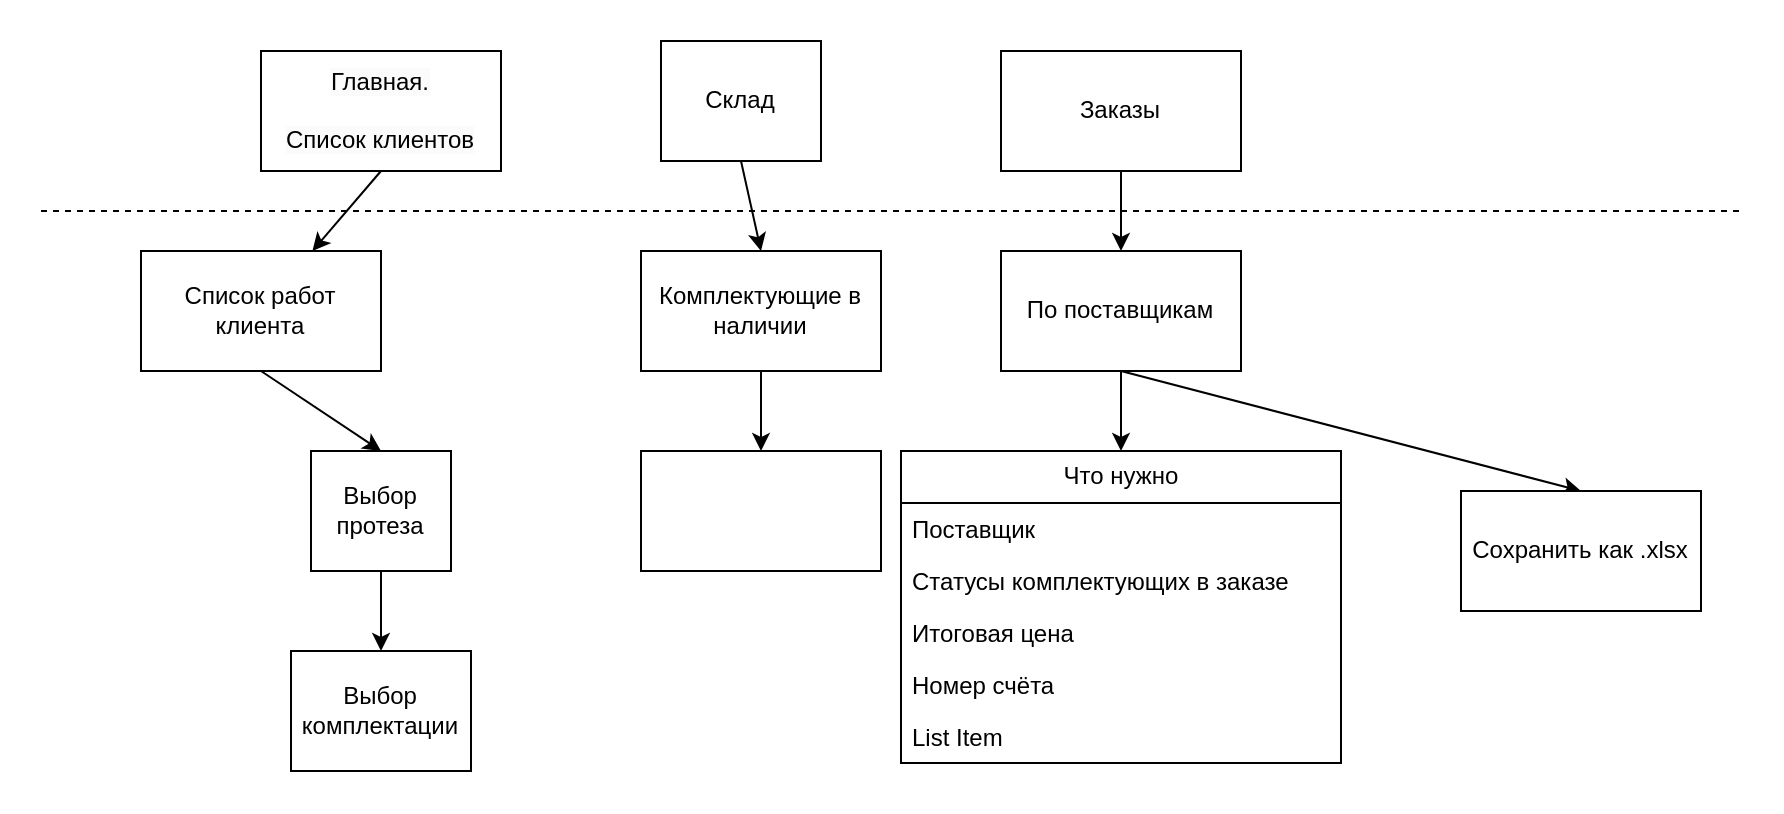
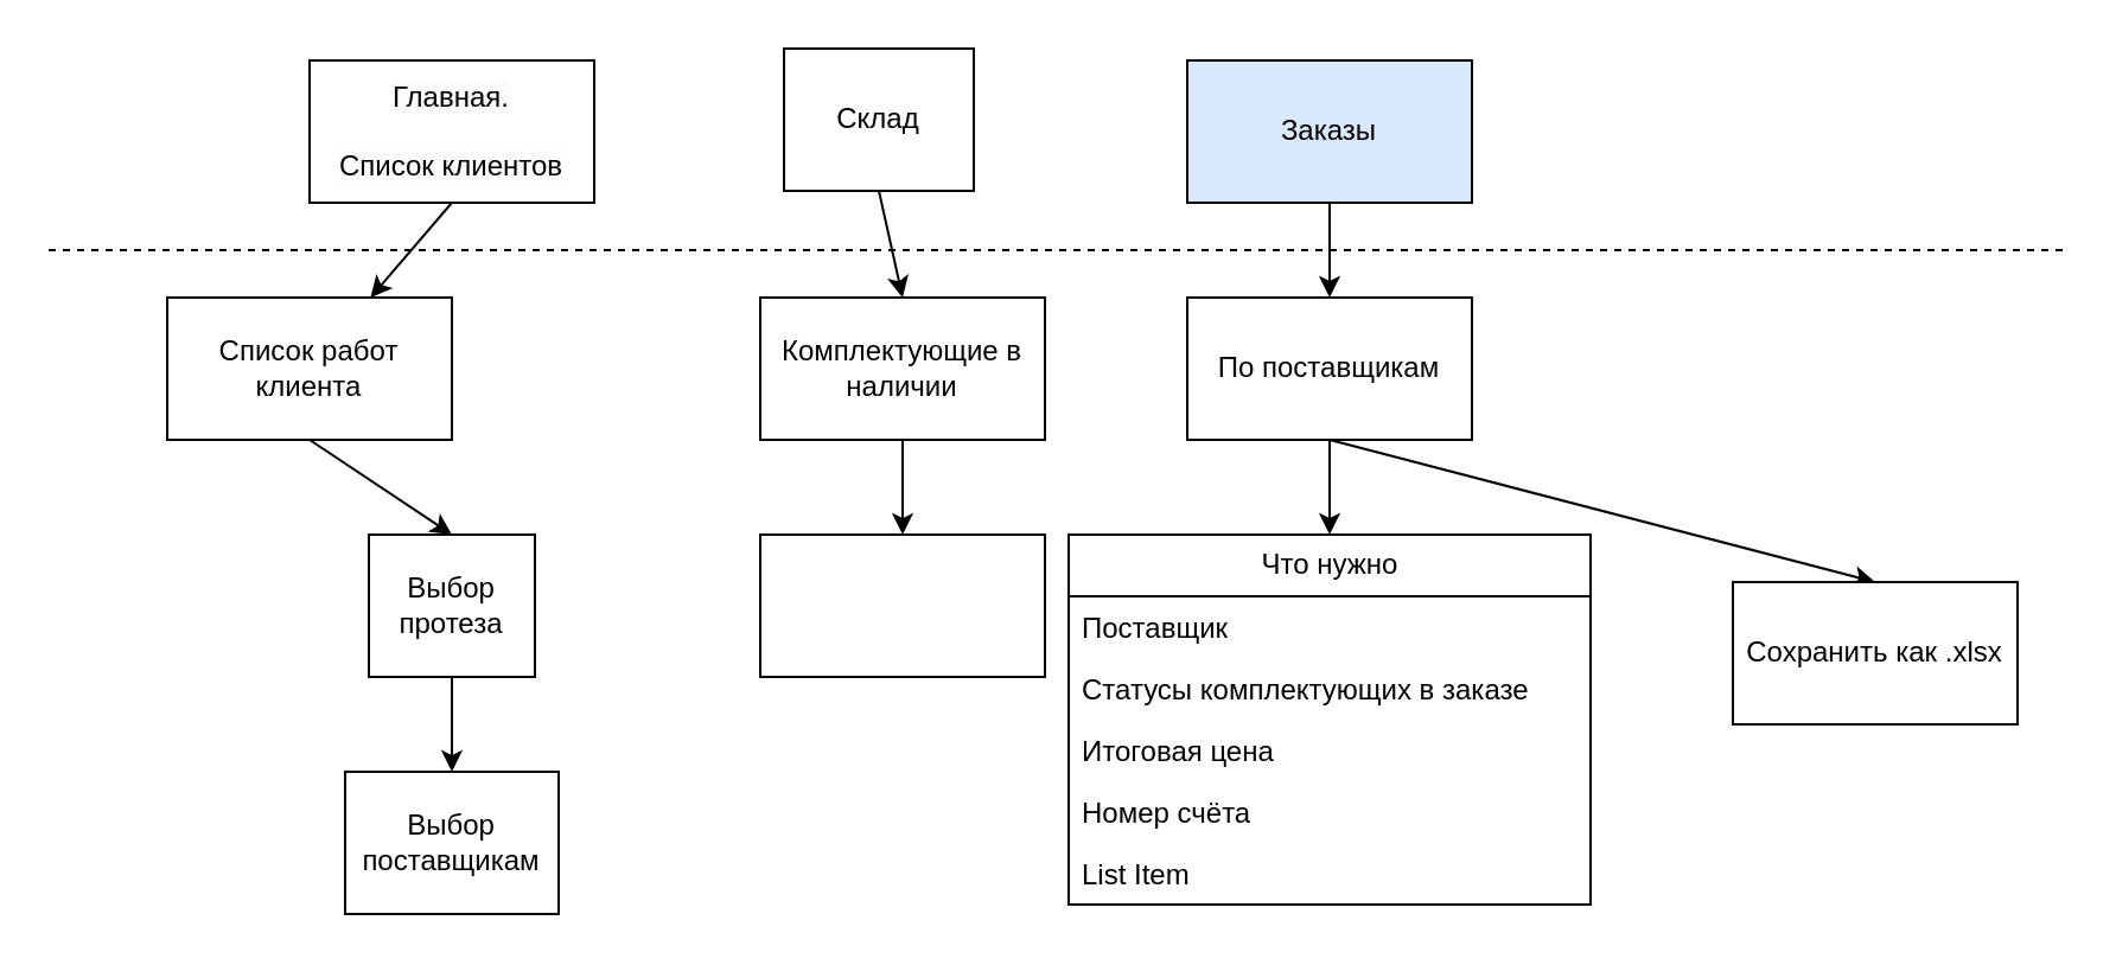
- <mxCell id="11" value="Заказы" style="rounded=0;whiteSpace=wrap;html=1;fontFamily=Helvetica;fontSize=12;" parent="1" vertex="1"><mxGeometry x="500" y="25" width="120" height="60" as="geometry" /></mxCell>
+ <mxCell id="11" value="Заказы" style="rounded=0;whiteSpace=wrap;html=1;fontFamily=Helvetica;fontSize=12;fillColor=#dae8fc;" parent="1" vertex="1"><mxGeometry x="500" y="25" width="120" height="60" as="geometry" /></mxCell>
- <mxCell id="5" value="Выбор комплектации" style="rounded=0;whiteSpace=wrap;html=1;fontFamily=Helvetica;" parent="1" vertex="1"><mxGeometry x="145" y="325" width="90" height="60" as="geometry" /></mxCell>
+ <mxCell id="5" value="Выбор поставщикам" style="rounded=0;whiteSpace=wrap;html=1;fontFamily=Helvetica;" parent="1" vertex="1"><mxGeometry x="145" y="325" width="90" height="60" as="geometry" /></mxCell>
